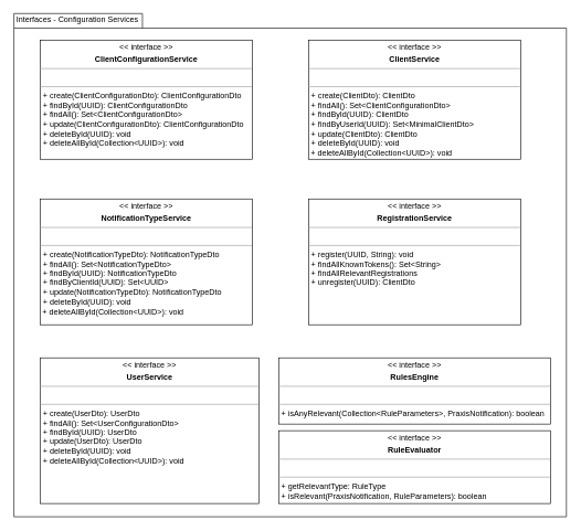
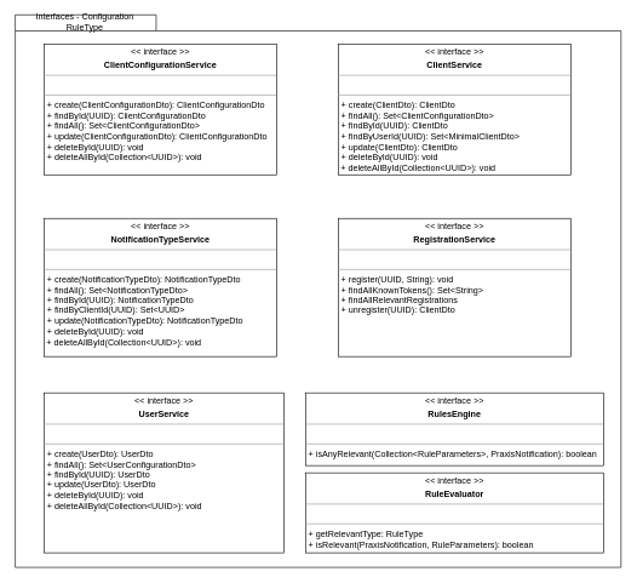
- <mxCell id="8" value="Interfaces - Configuration Services" style="text;html=1;strokeColor=none;fillColor=none;align=center;verticalAlign=middle;whiteSpace=wrap;rounded=0;" vertex="1" parent="1"><mxGeometry x="21" y="20" width="190" height="20" as="geometry" /></mxCell>
+ <mxCell id="8" value="Interfaces - Configuration RuleType" style="text;html=1;strokeColor=none;fillColor=none;align=center;verticalAlign=middle;whiteSpace=wrap;rounded=0;" vertex="1" parent="1"><mxGeometry x="21" y="20" width="190" height="20" as="geometry" /></mxCell>
